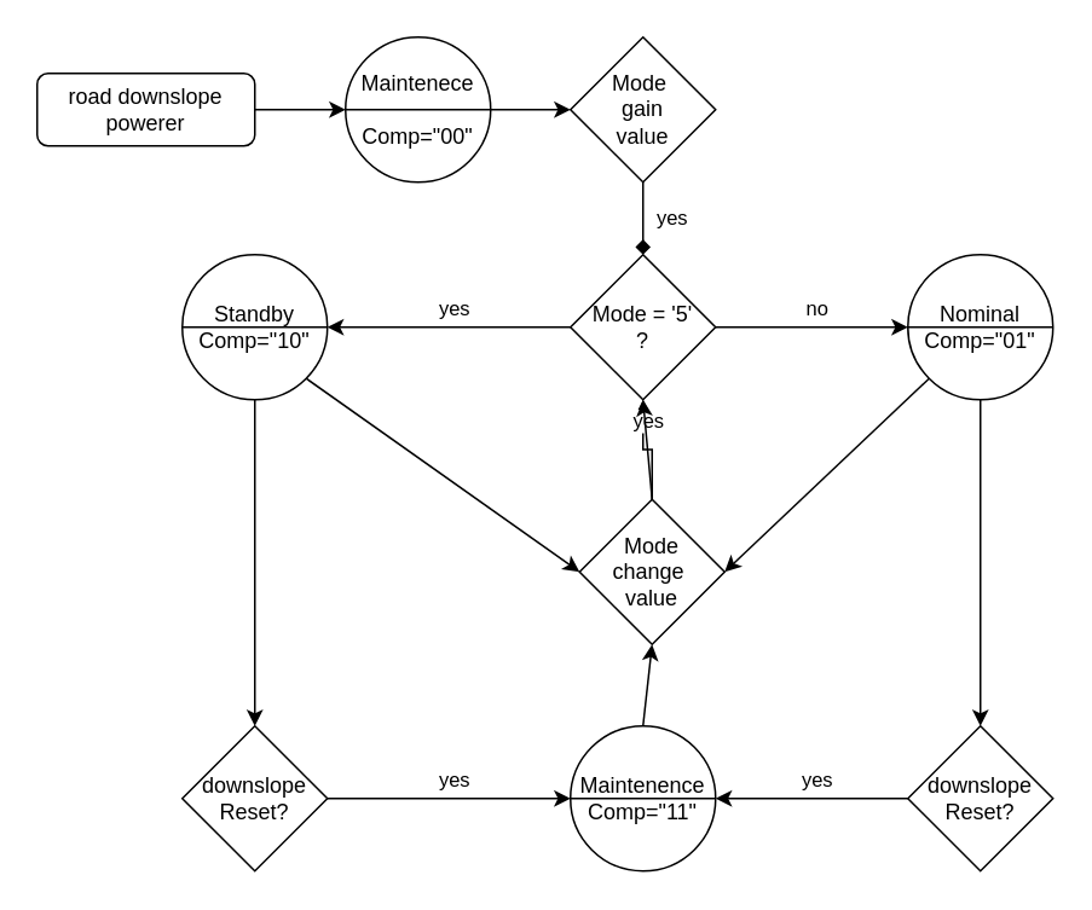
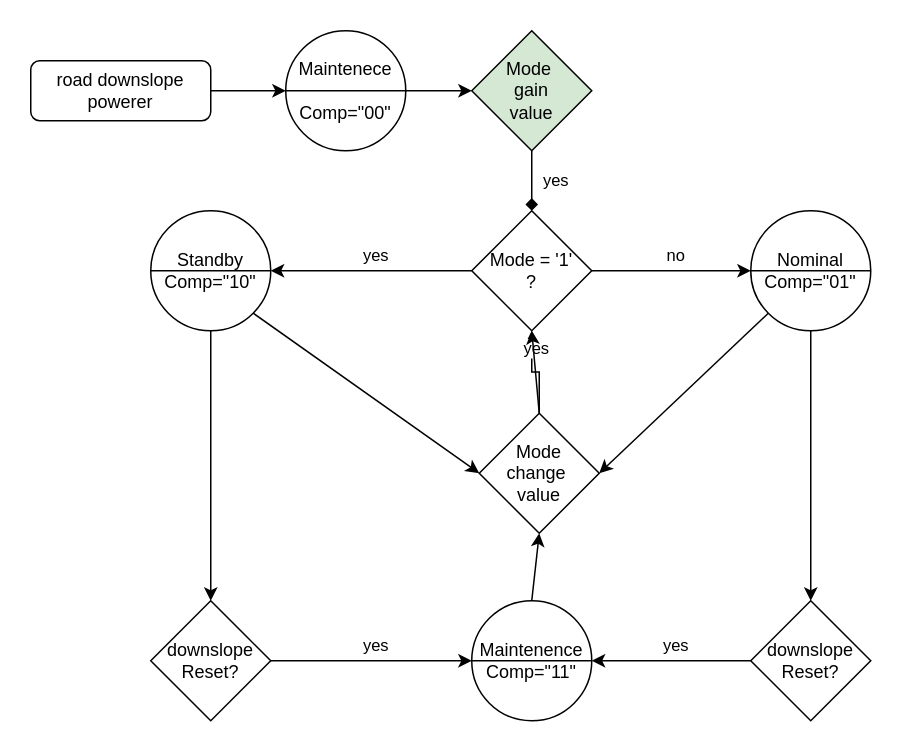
- <mxCell id="8" value="Mode&amp;nbsp;&lt;br&gt;gain&lt;br&gt;value" style="rhombus;whiteSpace=wrap;html=1;" parent="1" vertex="1"><mxGeometry x="314" y="20" width="80" height="80" as="geometry" /></mxCell>
+ <mxCell id="8" value="Mode&amp;nbsp;&lt;br&gt;gain&lt;br&gt;value" style="rhombus;whiteSpace=wrap;html=1;fillColor=#d5e8d4;" parent="1" vertex="1"><mxGeometry x="314" y="20" width="80" height="80" as="geometry" /></mxCell>
- <mxCell id="12" value="Mode = '5' &lt;br&gt;?" style="rhombus;whiteSpace=wrap;html=1;" parent="1" vertex="1"><mxGeometry x="314" y="140" width="80" height="80" as="geometry" /></mxCell>
+ <mxCell id="12" value="Mode = '1' &lt;br&gt;?" style="rhombus;whiteSpace=wrap;html=1;" parent="1" vertex="1"><mxGeometry x="314" y="140" width="80" height="80" as="geometry" /></mxCell>
